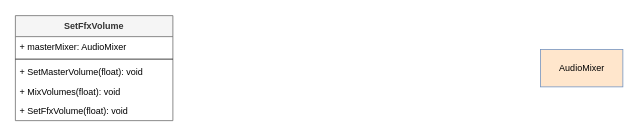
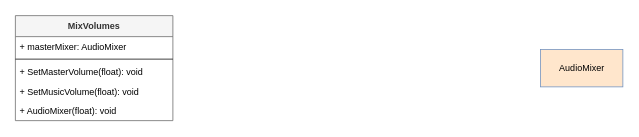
- <mxCell id="3" value="SetFfxVolume" style="swimlane;fontStyle=1;align=center;verticalAlign=top;childLayout=stackLayout;horizontal=1;startSize=28;horizontalStack=0;resizeParent=1;resizeParentMax=0;resizeLast=0;collapsible=1;marginBottom=0;fillColor=#f5f5f5;strokeColor=#666666;fontColor=#333333;" vertex="1" parent="1"><mxGeometry x="20" y="20" width="210" height="140" as="geometry" /></mxCell>
+ <mxCell id="3" value="MixVolumes" style="swimlane;fontStyle=1;align=center;verticalAlign=top;childLayout=stackLayout;horizontal=1;startSize=28;horizontalStack=0;resizeParent=1;resizeParentMax=0;resizeLast=0;collapsible=1;marginBottom=0;fillColor=#f5f5f5;strokeColor=#666666;fontColor=#333333;" vertex="1" parent="1"><mxGeometry x="20" y="20" width="210" height="140" as="geometry" /></mxCell>
- <mxCell id="7" value="+ MixVolumes(float): void" style="text;strokeColor=none;fillColor=none;align=left;verticalAlign=top;spacingLeft=4;spacingRight=4;overflow=hidden;rotatable=0;points=[[0,0.5],[1,0.5]];portConstraint=eastwest;fontStyle=0" vertex="1" parent="3"><mxGeometry y="88" width="210" height="26" as="geometry" /></mxCell>
+ <mxCell id="7" value="+ SetMusicVolume(float): void" style="text;strokeColor=none;fillColor=none;align=left;verticalAlign=top;spacingLeft=4;spacingRight=4;overflow=hidden;rotatable=0;points=[[0,0.5],[1,0.5]];portConstraint=eastwest;fontStyle=0" vertex="1" parent="3"><mxGeometry y="88" width="210" height="26" as="geometry" /></mxCell>
- <mxCell id="8" value="+ SetFfxVolume(float): void" style="text;strokeColor=none;fillColor=none;align=left;verticalAlign=top;spacingLeft=4;spacingRight=4;overflow=hidden;rotatable=0;points=[[0,0.5],[1,0.5]];portConstraint=eastwest;fontStyle=0" vertex="1" parent="3"><mxGeometry y="114" width="210" height="26" as="geometry" /></mxCell>
+ <mxCell id="8" value="+ AudioMixer(float): void" style="text;strokeColor=none;fillColor=none;align=left;verticalAlign=top;spacingLeft=4;spacingRight=4;overflow=hidden;rotatable=0;points=[[0,0.5],[1,0.5]];portConstraint=eastwest;fontStyle=0" vertex="1" parent="3"><mxGeometry y="114" width="210" height="26" as="geometry" /></mxCell>
